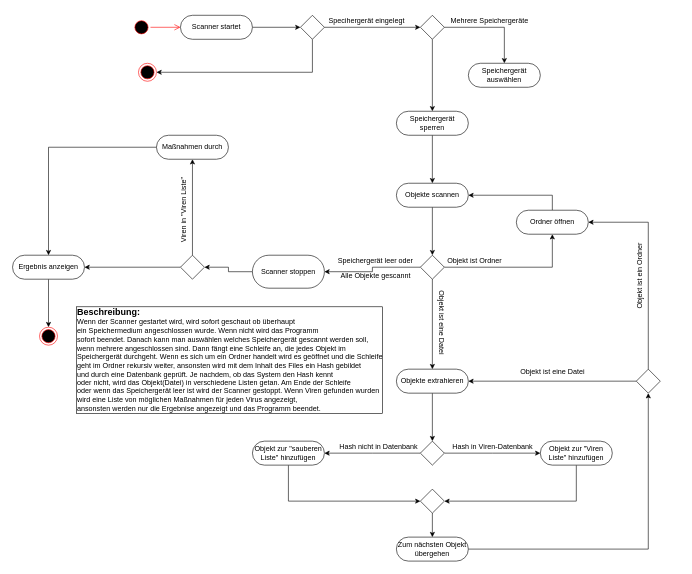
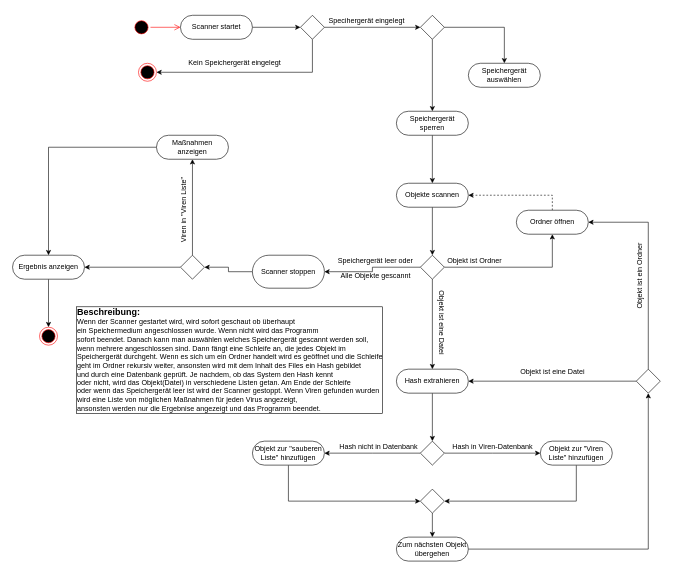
- <mxCell id="16" value="Mehrere Speichergeräte" style="text;html=1;align=center;verticalAlign=middle;resizable=0;points=[];autosize=1;strokeColor=none;fillColor=none;" parent="1" vertex="1"><mxGeometry x="740" y="20" width="150" height="30" as="geometry" /></mxCell>
+ <mxCell id="10" value="Kein Speichergerät eingelegt" style="text;html=1;align=center;verticalAlign=middle;resizable=0;points=[];autosize=1;strokeColor=none;fillColor=none;" parent="1" vertex="1"><mxGeometry x="300" y="90" width="180" height="30" as="geometry" /></mxCell>
- <mxCell id="56" value="Maßnahmen durch" style="rounded=1;whiteSpace=wrap;html=1;arcSize=50;" parent="1" vertex="1"><mxGeometry x="260" y="225" width="120" height="40" as="geometry" /></mxCell>
+ <mxCell id="56" value="Maßnahmen anzeigen" style="rounded=1;whiteSpace=wrap;html=1;arcSize=50;" parent="1" vertex="1"><mxGeometry x="260" y="225" width="120" height="40" as="geometry" /></mxCell>
- <mxCell id="29" style="edgeStyle=orthogonalEdgeStyle;rounded=0;orthogonalLoop=1;jettySize=auto;html=1;entryX=1;entryY=0.5;entryDx=0;entryDy=0;" parent="1" source="30" target="20" edge="1"><mxGeometry relative="1" as="geometry"><mxPoint x="880" y="285" as="targetPoint" /><Array as="points"><mxPoint x="920" y="325" /></Array></mxGeometry></mxCell>
+ <mxCell id="29" style="edgeStyle=orthogonalEdgeStyle;rounded=0;orthogonalLoop=1;jettySize=auto;html=1;entryX=1;entryY=0.5;entryDx=0;entryDy=0;dashed=1;" parent="1" source="30" target="20" edge="1"><mxGeometry relative="1" as="geometry"><mxPoint x="880" y="285" as="targetPoint" /><Array as="points"><mxPoint x="920" y="325" /></Array></mxGeometry></mxCell>
- <mxCell id="32" value="Objekte extrahieren" style="rounded=1;whiteSpace=wrap;html=1;arcSize=50;" parent="1" vertex="1"><mxGeometry x="660" y="615" width="120" height="40" as="geometry" /></mxCell>
+ <mxCell id="32" value="Hash extrahieren" style="rounded=1;whiteSpace=wrap;html=1;arcSize=50;" parent="1" vertex="1"><mxGeometry x="660" y="615" width="120" height="40" as="geometry" /></mxCell>
